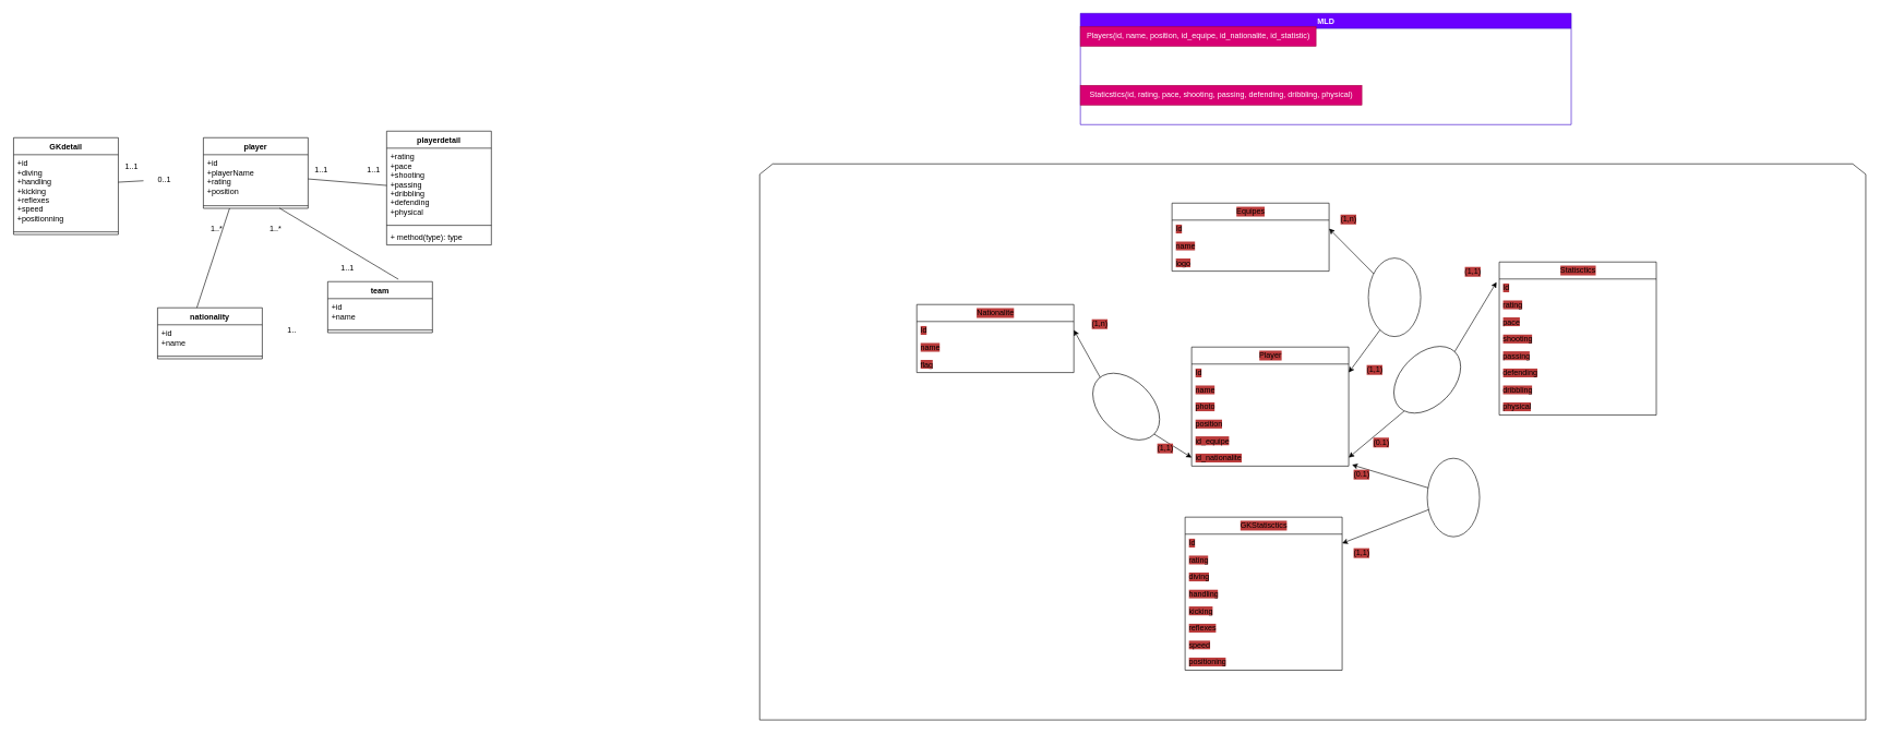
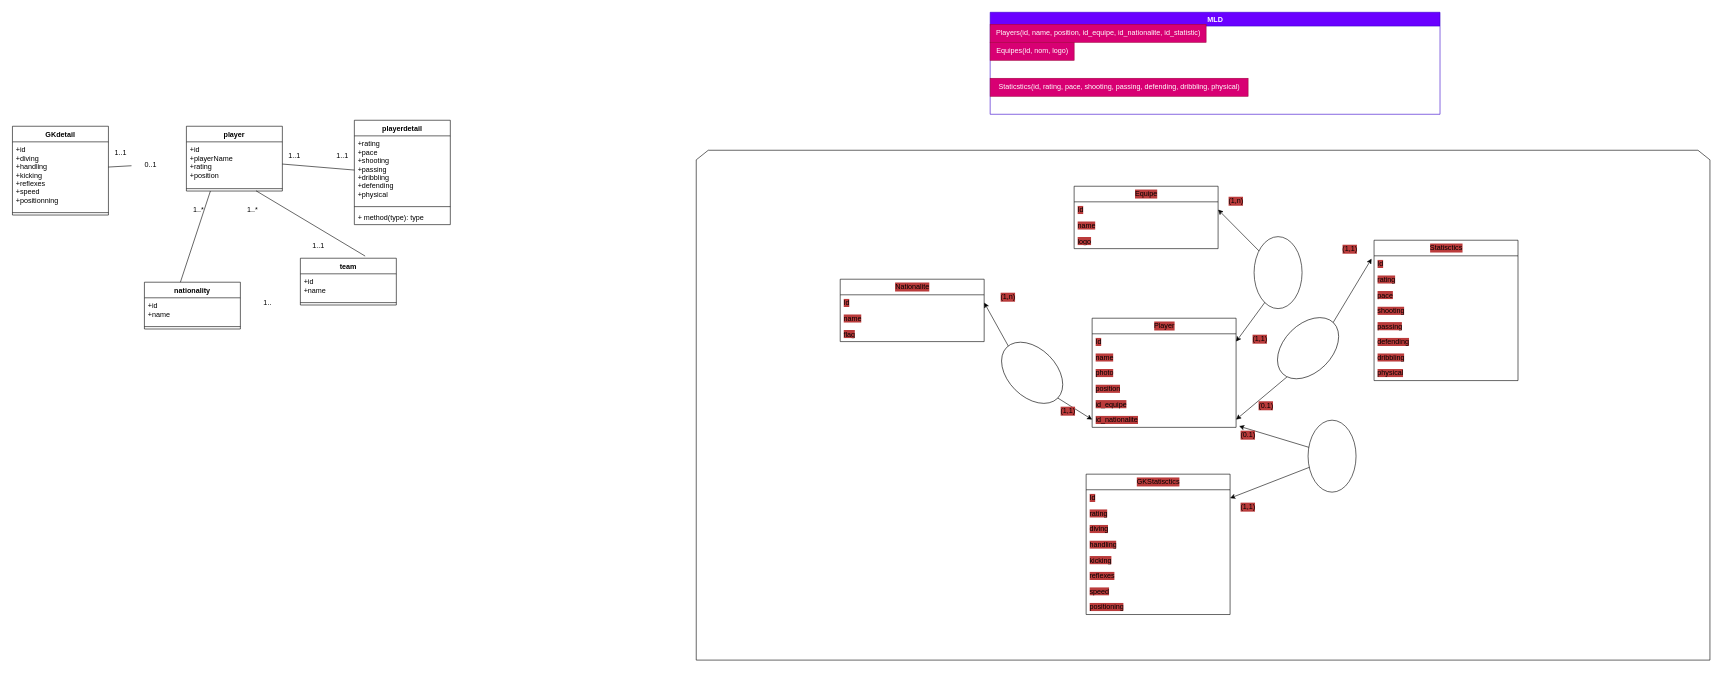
+ <mxCell id="4" value="Equipes(id, nom, logo)" style="text;html=1;align=center;verticalAlign=middle;resizable=0;points=[];autosize=1;strokeColor=#A50040;fillColor=#d80073;fontColor=#ffffff;" parent="2" vertex="1"><mxGeometry y="50" width="140" height="30" as="geometry" /></mxCell>
- <mxCell id="14" value="Equipes" style="swimlane;fontStyle=0;childLayout=stackLayout;horizontal=1;startSize=26;fillColor=none;horizontalStack=0;resizeParent=1;resizeParentMax=0;resizeLast=0;collapsible=1;marginBottom=0;html=1;glass=0;labelBackgroundColor=#ba3b3b;" parent="1" vertex="1"><mxGeometry x="1790" y="310" width="240" height="104" as="geometry" /></mxCell>
+ <mxCell id="14" value="Equipe" style="swimlane;fontStyle=0;childLayout=stackLayout;horizontal=1;startSize=26;fillColor=none;horizontalStack=0;resizeParent=1;resizeParentMax=0;resizeLast=0;collapsible=1;marginBottom=0;html=1;glass=0;labelBackgroundColor=#ba3b3b;" parent="1" vertex="1"><mxGeometry x="1790" y="310" width="240" height="104" as="geometry" /></mxCell>
